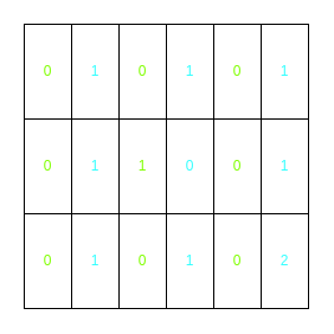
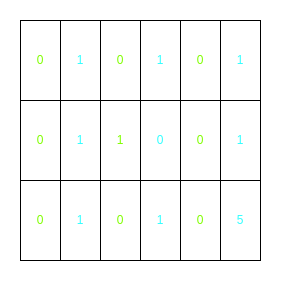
- <mxCell id="26" value="&lt;font color=&quot;#33ffff&quot;&gt;2&lt;/font&gt;" style="rounded=0;whiteSpace=wrap;html=1;" parent="24" vertex="1"><mxGeometry x="40" width="40" height="80" as="geometry" /></mxCell>
+ <mxCell id="26" value="&lt;font color=&quot;#33ffff&quot;&gt;5&lt;/font&gt;" style="rounded=0;whiteSpace=wrap;html=1;" parent="24" vertex="1"><mxGeometry x="40" width="40" height="80" as="geometry" /></mxCell>
